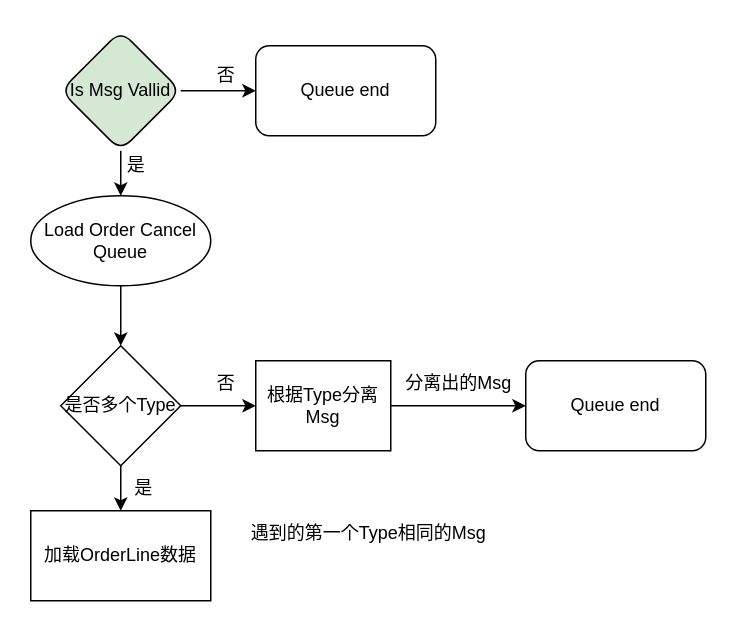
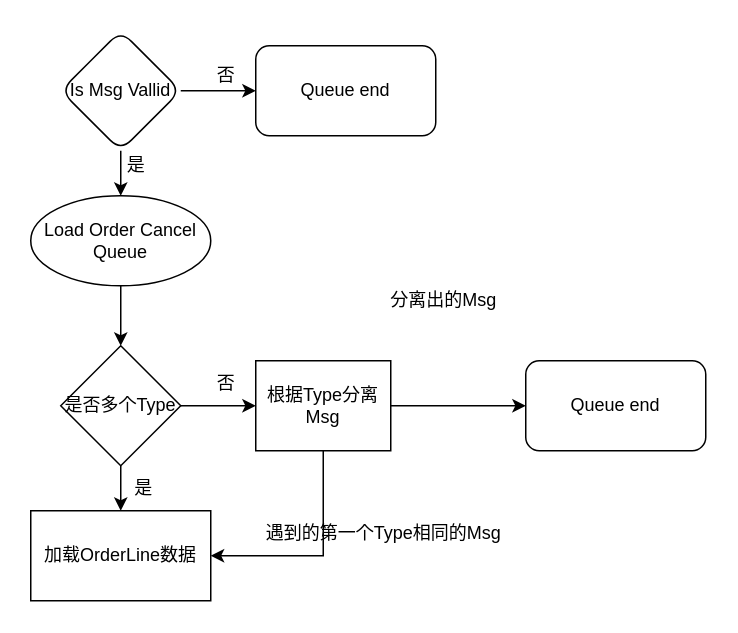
- <mxCell id="4" value="Is Msg Vallid" style="rhombus;whiteSpace=wrap;html=1;rounded=1;fillColor=#d5e8d4;" vertex="1" parent="1"><mxGeometry x="40" y="20" width="80" height="80" as="geometry" /></mxCell>
+ <mxCell id="4" value="Is Msg Vallid" style="rhombus;whiteSpace=wrap;html=1;rounded=1;" vertex="1" parent="1"><mxGeometry x="40" y="20" width="80" height="80" as="geometry" /></mxCell>
- <mxCell id="20" value="分离出的Msg" style="text;html=1;align=center;verticalAlign=middle;resizable=0;points=[];autosize=1;strokeColor=none;fillColor=none;" vertex="1" parent="1"><mxGeometry x="260" y="240" width="90" height="30" as="geometry" /></mxCell>
+ <mxCell id="20" value="分离出的Msg" style="text;html=1;align=center;verticalAlign=middle;resizable=0;points=[];autosize=1;strokeColor=none;fillColor=none;" vertex="1" parent="1"><mxGeometry x="250" y="185" width="90" height="30" as="geometry" /></mxCell>
- <mxCell id="21" value="遇到的第一个Type相同的Msg" style="text;html=1;align=center;verticalAlign=middle;resizable=0;points=[];autosize=1;strokeColor=none;fillColor=none;" vertex="1" parent="1"><mxGeometry x="155" y="340" width="180" height="30" as="geometry" /></mxCell>
+ <mxCell id="21" value="遇到的第一个Type相同的Msg" style="text;html=1;align=center;verticalAlign=middle;resizable=0;points=[];autosize=1;strokeColor=none;fillColor=none;" vertex="1" parent="1"><mxGeometry x="165" y="340" width="180" height="30" as="geometry" /></mxCell>
+ <mxCell id="17" style="edgeStyle=orthogonalEdgeStyle;rounded=0;orthogonalLoop=1;jettySize=auto;html=1;exitX=0.5;exitY=1;exitDx=0;exitDy=0;entryX=1;entryY=0.5;entryDx=0;entryDy=0;" edge="1" parent="1" source="18" target="13"><mxGeometry relative="1" as="geometry" /></mxCell>
